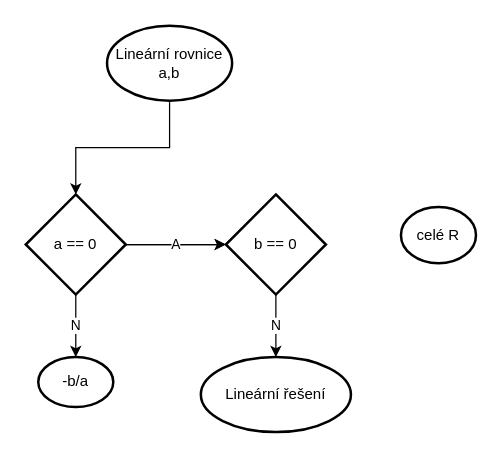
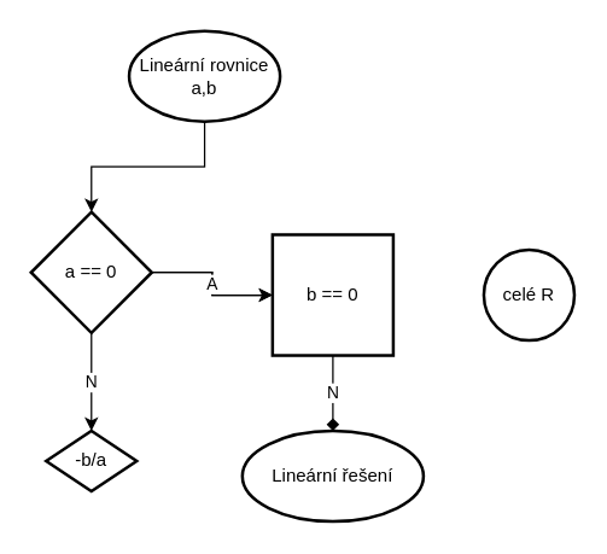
- <mxCell id="10" value="celé R" style="ellipse;whiteSpace=wrap;html=1;strokeWidth=2;" vertex="1" parent="1"><mxGeometry x="320" y="165" width="60" height="45" as="geometry" /></mxCell>
+ <mxCell id="10" value="celé R" style="ellipse;whiteSpace=wrap;html=1;strokeWidth=2;" vertex="1" parent="1"><mxGeometry x="320" y="165" width="60" height="60" as="geometry" /></mxCell>
- <mxCell id="7" value="a == 0" style="rhombus;whiteSpace=wrap;html=1;strokeWidth=2;" vertex="1" parent="1"><mxGeometry x="20" y="155" width="80" height="80" as="geometry" /></mxCell>
+ <mxCell id="7" value="a == 0" style="rhombus;whiteSpace=wrap;html=1;strokeWidth=2;" vertex="1" parent="1"><mxGeometry x="20" y="140" width="80" height="80" as="geometry" /></mxCell>
- <mxCell id="9" value="b == 0" style="rhombus;whiteSpace=wrap;html=1;strokeWidth=2;" vertex="1" parent="1"><mxGeometry x="180" y="155" width="80" height="80" as="geometry" /></mxCell>
+ <mxCell id="9" value="b == 0" style="whiteSpace=wrap;html=1;strokeWidth=2;rounded=0;" vertex="1" parent="1"><mxGeometry x="180" y="155" width="80" height="80" as="geometry" /></mxCell>
- <mxCell id="8" value="N" style="edgeStyle=orthogonalEdgeStyle;rounded=0;orthogonalLoop=1;jettySize=auto;html=1;" edge="1" parent="1" source="9" target="11"><mxGeometry relative="1" as="geometry" /></mxCell>
+ <mxCell id="8" value="N" style="edgeStyle=orthogonalEdgeStyle;rounded=0;orthogonalLoop=1;jettySize=auto;html=1;endArrow=diamond;" edge="1" parent="1" source="9" target="11"><mxGeometry relative="1" as="geometry" /></mxCell>
- <mxCell id="12" value="-b/a" style="ellipse;whiteSpace=wrap;html=1;strokeWidth=2;" vertex="1" parent="1"><mxGeometry x="30" y="285" width="60" height="40" as="geometry" /></mxCell>
+ <mxCell id="12" value="-b/a" style="rhombus;whiteSpace=wrap;html=1;strokeWidth=2;" vertex="1" parent="1"><mxGeometry x="30" y="285" width="60" height="40" as="geometry" /></mxCell>
